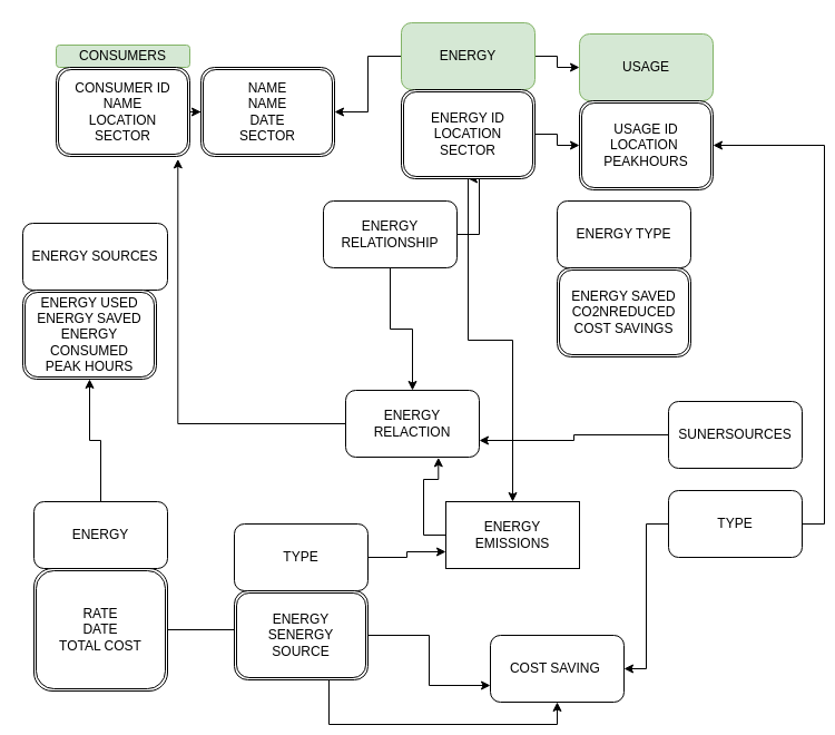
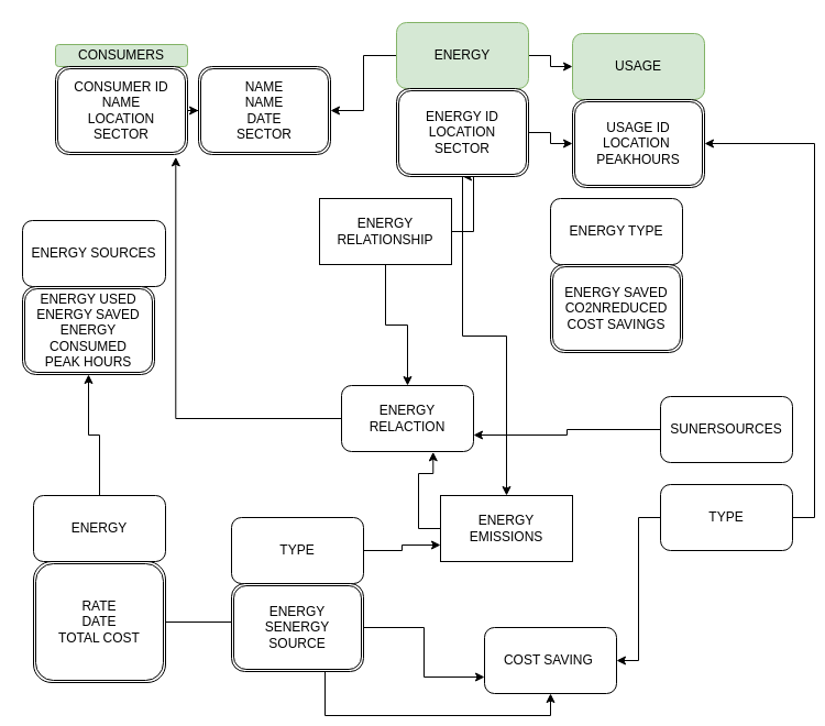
- <mxCell id="9" value="ENERGY RELATIONSHIP" style="rounded=1;whiteSpace=wrap;html=1;" vertex="1" parent="1"><mxGeometry x="290" y="180" width="120" height="60" as="geometry" /></mxCell>
+ <mxCell id="9" value="ENERGY RELATIONSHIP" style="whiteSpace=wrap;html=1;rounded=0;" vertex="1" parent="1"><mxGeometry x="290" y="180" width="120" height="60" as="geometry" /></mxCell>
